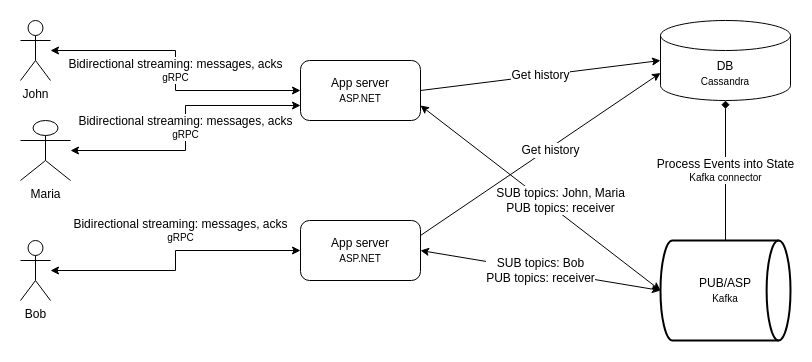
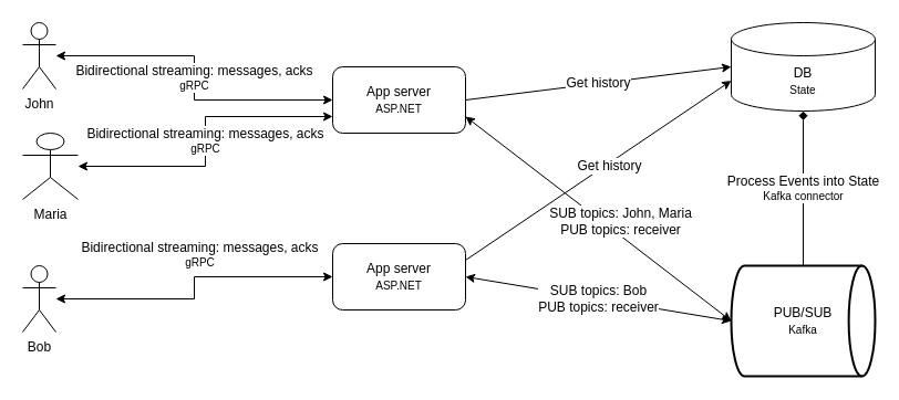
- <mxCell id="14" value="DB&lt;br&gt;&lt;font style=&quot;font-size: 10px&quot;&gt;Cassandra&lt;/font&gt;" style="shape=cylinder3;whiteSpace=wrap;html=1;boundedLbl=1;backgroundOutline=1;size=15;" parent="1" vertex="1"><mxGeometry x="660" y="20" width="130" height="80" as="geometry" /></mxCell>
+ <mxCell id="14" value="DB&lt;br&gt;&lt;font style=&quot;font-size: 10px&quot;&gt;State&lt;/font&gt;" style="shape=cylinder3;whiteSpace=wrap;html=1;boundedLbl=1;backgroundOutline=1;size=15;" parent="1" vertex="1"><mxGeometry x="660" y="20" width="130" height="80" as="geometry" /></mxCell>
- <mxCell id="13" value="PUB/ASP&lt;br&gt;&lt;font style=&quot;font-size: 10px&quot;&gt;Kafka&lt;/font&gt;" style="strokeWidth=2;html=1;shape=mxgraph.flowchart.direct_data;whiteSpace=wrap;" parent="1" vertex="1"><mxGeometry x="660" y="240" width="130" height="100" as="geometry" /></mxCell>
+ <mxCell id="13" value="PUB/SUB&lt;br&gt;&lt;font style=&quot;font-size: 10px&quot;&gt;Kafka&lt;/font&gt;" style="strokeWidth=2;html=1;shape=mxgraph.flowchart.direct_data;whiteSpace=wrap;" parent="1" vertex="1"><mxGeometry x="660" y="240" width="130" height="100" as="geometry" /></mxCell>
